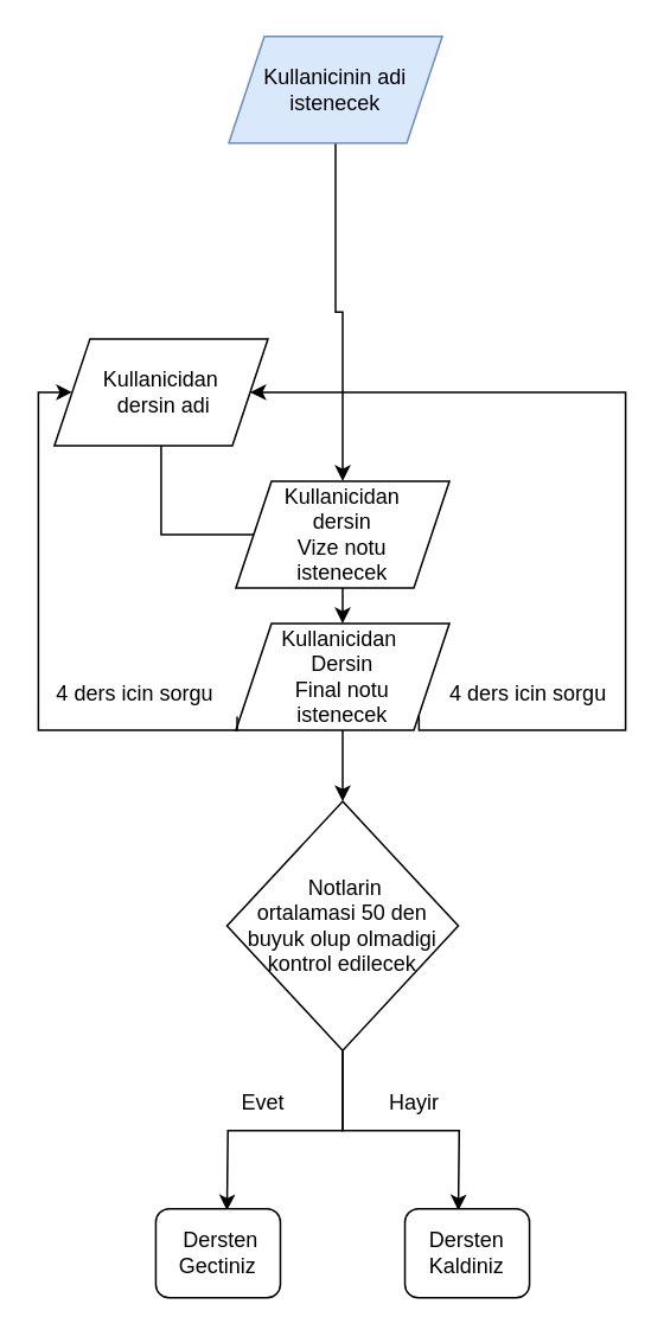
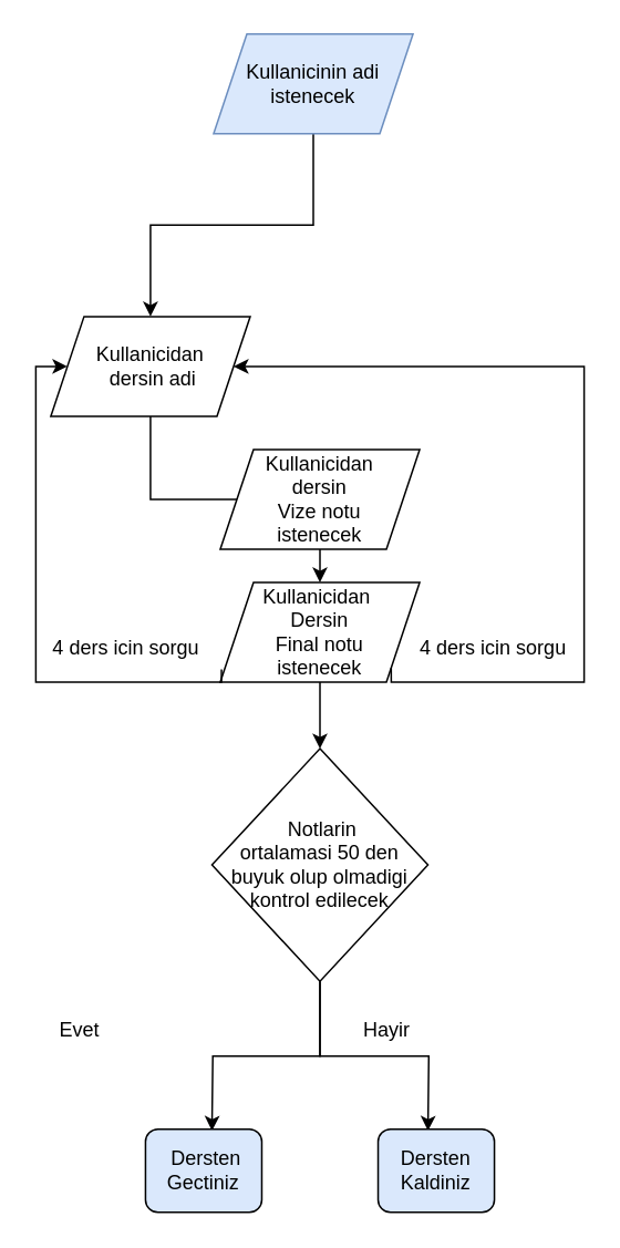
- <mxCell id="2" value="" style="edgeStyle=orthogonalEdgeStyle;rounded=0;orthogonalLoop=1;jettySize=auto;html=1;" edge="1" parent="1" source="3" target="6"><mxGeometry relative="1" as="geometry" /></mxCell>
+ <mxCell id="2" value="" style="edgeStyle=orthogonalEdgeStyle;rounded=0;orthogonalLoop=1;jettySize=auto;html=1;" edge="1" parent="1" source="3" target="5"><mxGeometry relative="1" as="geometry" /></mxCell>
- <mxCell id="16" value="Evet" style="text;html=1;align=center;verticalAlign=middle;resizable=0;points=[];autosize=1;strokeColor=none;fillColor=none;" vertex="1" parent="1"><mxGeometry x="122" y="605" width="50" height="30" as="geometry" /></mxCell>
+ <mxCell id="16" value="Evet" style="text;html=1;align=center;verticalAlign=middle;resizable=0;points=[];autosize=1;strokeColor=none;fillColor=none;" vertex="1" parent="1"><mxGeometry x="22" y="605" width="50" height="30" as="geometry" /></mxCell>
- <mxCell id="14" value="&amp;nbsp;Dersten Gectiniz" style="rounded=1;whiteSpace=wrap;html=1;" vertex="1" parent="1"><mxGeometry x="87" y="679" width="70" height="50" as="geometry" /></mxCell>
+ <mxCell id="14" value="&amp;nbsp;Dersten Gectiniz" style="rounded=1;whiteSpace=wrap;html=1;fillColor=#dae8fc;" vertex="1" parent="1"><mxGeometry x="87" y="679" width="70" height="50" as="geometry" /></mxCell>
- <mxCell id="15" value="Dersten Kaldiniz" style="rounded=1;whiteSpace=wrap;html=1;" vertex="1" parent="1"><mxGeometry x="227" y="679" width="70" height="50" as="geometry" /></mxCell>
+ <mxCell id="15" value="Dersten Kaldiniz" style="rounded=1;whiteSpace=wrap;html=1;fillColor=#dae8fc;" vertex="1" parent="1"><mxGeometry x="227" y="679" width="70" height="50" as="geometry" /></mxCell>
